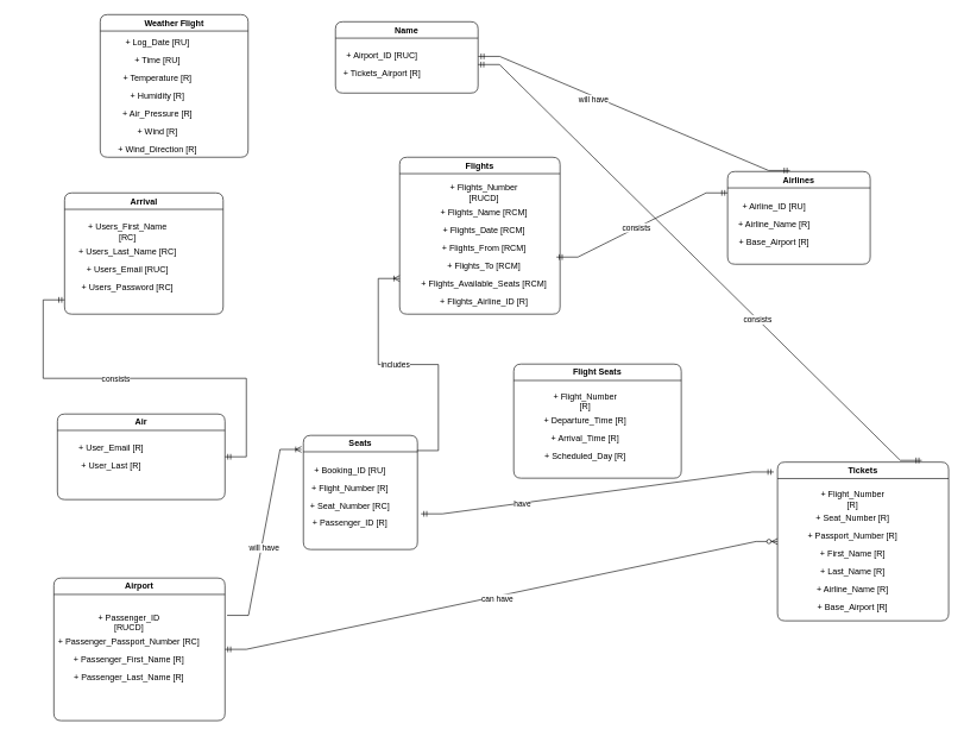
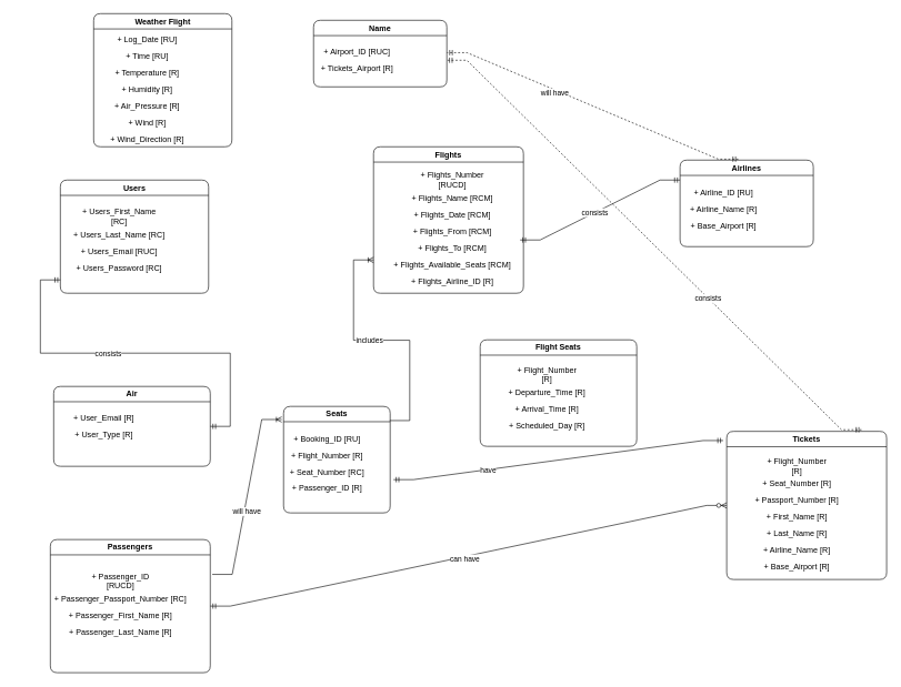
- <mxCell id="30" value="" style="edgeStyle=entityRelationEdgeStyle;fontSize=12;html=1;endArrow=ERmandOne;startArrow=ERmandOne;rounded=0;entryX=1.001;entryY=0.31;entryDx=0;entryDy=0;entryPerimeter=0;exitX=0.437;exitY=-0.011;exitDx=0;exitDy=0;exitPerimeter=0;" edge="1" parent="1" source="12" target="19"><mxGeometry width="100" height="100" relative="1" as="geometry"><mxPoint x="620" y="260" as="sourcePoint" /><mxPoint x="720" y="160" as="targetPoint" /></mxGeometry></mxCell>
+ <mxCell id="30" value="" style="edgeStyle=entityRelationEdgeStyle;fontSize=12;html=1;endArrow=ERmandOne;startArrow=ERmandOne;rounded=0;entryX=1.001;entryY=0.31;entryDx=0;entryDy=0;entryPerimeter=0;exitX=0.437;exitY=-0.011;exitDx=0;exitDy=0;exitPerimeter=0;dashed=1;" edge="1" parent="1" source="12" target="19"><mxGeometry width="100" height="100" relative="1" as="geometry"><mxPoint x="620" y="260" as="sourcePoint" /><mxPoint x="720" y="160" as="targetPoint" /></mxGeometry></mxCell>
- <mxCell id="36" value="" style="edgeStyle=entityRelationEdgeStyle;fontSize=12;html=1;endArrow=ERmandOne;startArrow=ERmandOne;rounded=0;exitX=0.843;exitY=-0.011;exitDx=0;exitDy=0;exitPerimeter=0;" edge="1" parent="1" source="14" target="19"><mxGeometry width="100" height="100" relative="1" as="geometry"><mxPoint x="590" y="540" as="sourcePoint" /><mxPoint x="690" y="440" as="targetPoint" /></mxGeometry></mxCell>
+ <mxCell id="36" value="" style="edgeStyle=entityRelationEdgeStyle;fontSize=12;html=1;endArrow=ERmandOne;startArrow=ERmandOne;rounded=0;exitX=0.843;exitY=-0.011;exitDx=0;exitDy=0;exitPerimeter=0;dashed=1;" edge="1" parent="1" source="14" target="19"><mxGeometry width="100" height="100" relative="1" as="geometry"><mxPoint x="590" y="540" as="sourcePoint" /><mxPoint x="690" y="440" as="targetPoint" /></mxGeometry></mxCell>
- <mxCell id="4" value="Arrival" style="swimlane;whiteSpace=wrap;html=1;rounded=1;" vertex="1" parent="1"><mxGeometry x="90" y="270" width="222.5" height="170" as="geometry" /></mxCell>
+ <mxCell id="4" value="Users" style="swimlane;whiteSpace=wrap;html=1;rounded=1;" vertex="1" parent="1"><mxGeometry x="90" y="270" width="222.5" height="170" as="geometry" /></mxCell>
- <mxCell id="7" value="&lt;table width=&quot;246&quot; cellspacing=&quot;0&quot; cellpadding=&quot;0&quot; border=&quot;0&quot;&gt;&lt;colgroup&gt;&lt;col style=&quot;mso-width-source:userset;mso-width-alt:7872;width:185pt&quot; width=&quot;246&quot;&gt;&lt;/colgroup&gt;&lt;tbody&gt;&lt;tr style=&quot;height:18.75pt&quot; height=&quot;25&quot;&gt;&lt;td style=&quot;height:18.75pt;width:185pt&quot; width=&quot;246&quot; height=&quot;25&quot;&gt;+ User_Email [R]&lt;/td&gt; &lt;/tr&gt; &lt;tr style=&quot;height:18.75pt&quot; height=&quot;25&quot;&gt;  &lt;td style=&quot;height:18.75pt&quot; height=&quot;25&quot;&gt;+ User_Last [R]&lt;/td&gt; &lt;/tr&gt;&lt;/tbody&gt;&lt;/table&gt;" style="text;html=1;align=center;verticalAlign=middle;resizable=0;points=[];autosize=1;strokeColor=none;fillColor=none;" vertex="1" parent="6"><mxGeometry x="-60" y="30" width="270" height="60" as="geometry" /></mxCell>
+ <mxCell id="7" value="&lt;table width=&quot;246&quot; cellspacing=&quot;0&quot; cellpadding=&quot;0&quot; border=&quot;0&quot;&gt;&lt;colgroup&gt;&lt;col style=&quot;mso-width-source:userset;mso-width-alt:7872;width:185pt&quot; width=&quot;246&quot;&gt;&lt;/colgroup&gt;&lt;tbody&gt;&lt;tr style=&quot;height:18.75pt&quot; height=&quot;25&quot;&gt;&lt;td style=&quot;height:18.75pt;width:185pt&quot; width=&quot;246&quot; height=&quot;25&quot;&gt;+ User_Email [R]&lt;/td&gt; &lt;/tr&gt; &lt;tr style=&quot;height:18.75pt&quot; height=&quot;25&quot;&gt;  &lt;td style=&quot;height:18.75pt&quot; height=&quot;25&quot;&gt;+ User_Type [R]&lt;/td&gt; &lt;/tr&gt;&lt;/tbody&gt;&lt;/table&gt;" style="text;html=1;align=center;verticalAlign=middle;resizable=0;points=[];autosize=1;strokeColor=none;fillColor=none;" vertex="1" parent="6"><mxGeometry x="-60" y="30" width="270" height="60" as="geometry" /></mxCell>
- <mxCell id="10" value="Airport" style="swimlane;whiteSpace=wrap;html=1;rounded=1;" vertex="1" parent="1"><mxGeometry x="75" y="810" width="240" height="200" as="geometry" /></mxCell>
+ <mxCell id="10" value="Passengers" style="swimlane;whiteSpace=wrap;html=1;rounded=1;" vertex="1" parent="1"><mxGeometry x="75" y="810" width="240" height="200" as="geometry" /></mxCell>
